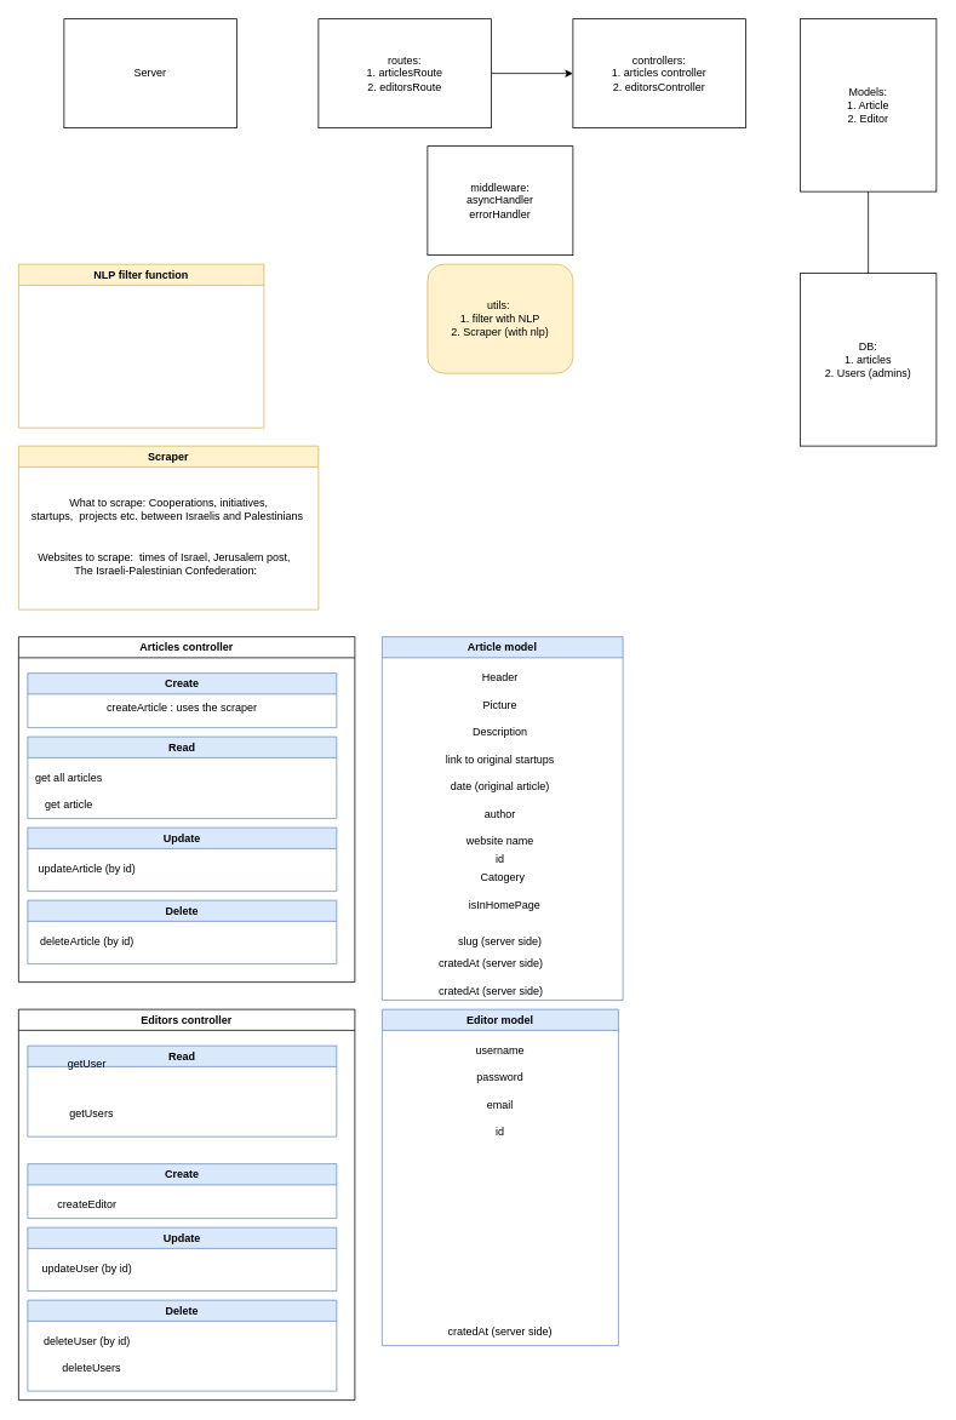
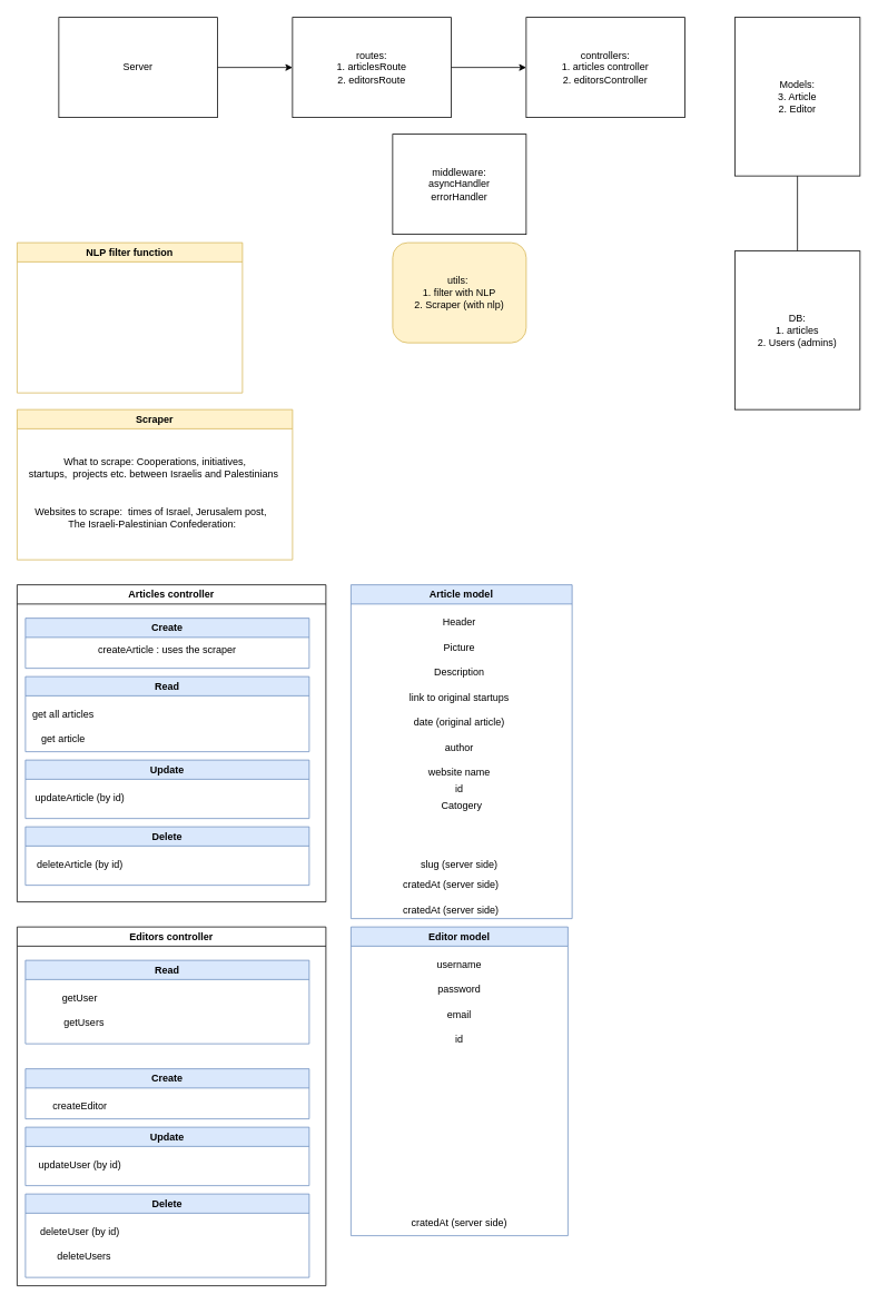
+ <mxCell id="4" value="" style="edgeStyle=orthogonalEdgeStyle;rounded=0;orthogonalLoop=1;jettySize=auto;html=1;" parent="1" source="5" target="7" edge="1"><mxGeometry relative="1" as="geometry" /></mxCell>
- <mxCell id="3" value="Models:&lt;br&gt;1. Article&lt;br&gt;2. Editor" style="rounded=0;whiteSpace=wrap;html=1;" parent="1" vertex="1"><mxGeometry x="880" y="20" width="150" height="190" as="geometry" /></mxCell>
+ <mxCell id="3" value="Models:&lt;br&gt;3. Article&lt;br&gt;2. Editor" style="rounded=0;whiteSpace=wrap;html=1;" parent="1" vertex="1"><mxGeometry x="880" y="20" width="150" height="190" as="geometry" /></mxCell>
- <mxCell id="39" value="isInHomePage" style="text;html=1;strokeColor=none;fillColor=none;align=center;verticalAlign=middle;whiteSpace=wrap;rounded=0;" vertex="1" parent="26"><mxGeometry x="5" y="280" width="260" height="30" as="geometry" /></mxCell>
- <mxCell id="49" value="getUser" style="text;html=1;align=center;verticalAlign=middle;resizable=0;points=[];autosize=1;strokeColor=none;fillColor=none;" parent="48" vertex="1"><mxGeometry x="30" y="5" width="70" height="30" as="geometry" /></mxCell>
+ <mxCell id="49" value="getUser" style="text;html=1;align=center;verticalAlign=middle;resizable=0;points=[];autosize=1;strokeColor=none;fillColor=none;" parent="48" vertex="1"><mxGeometry x="30" y="30" width="70" height="30" as="geometry" /></mxCell>
